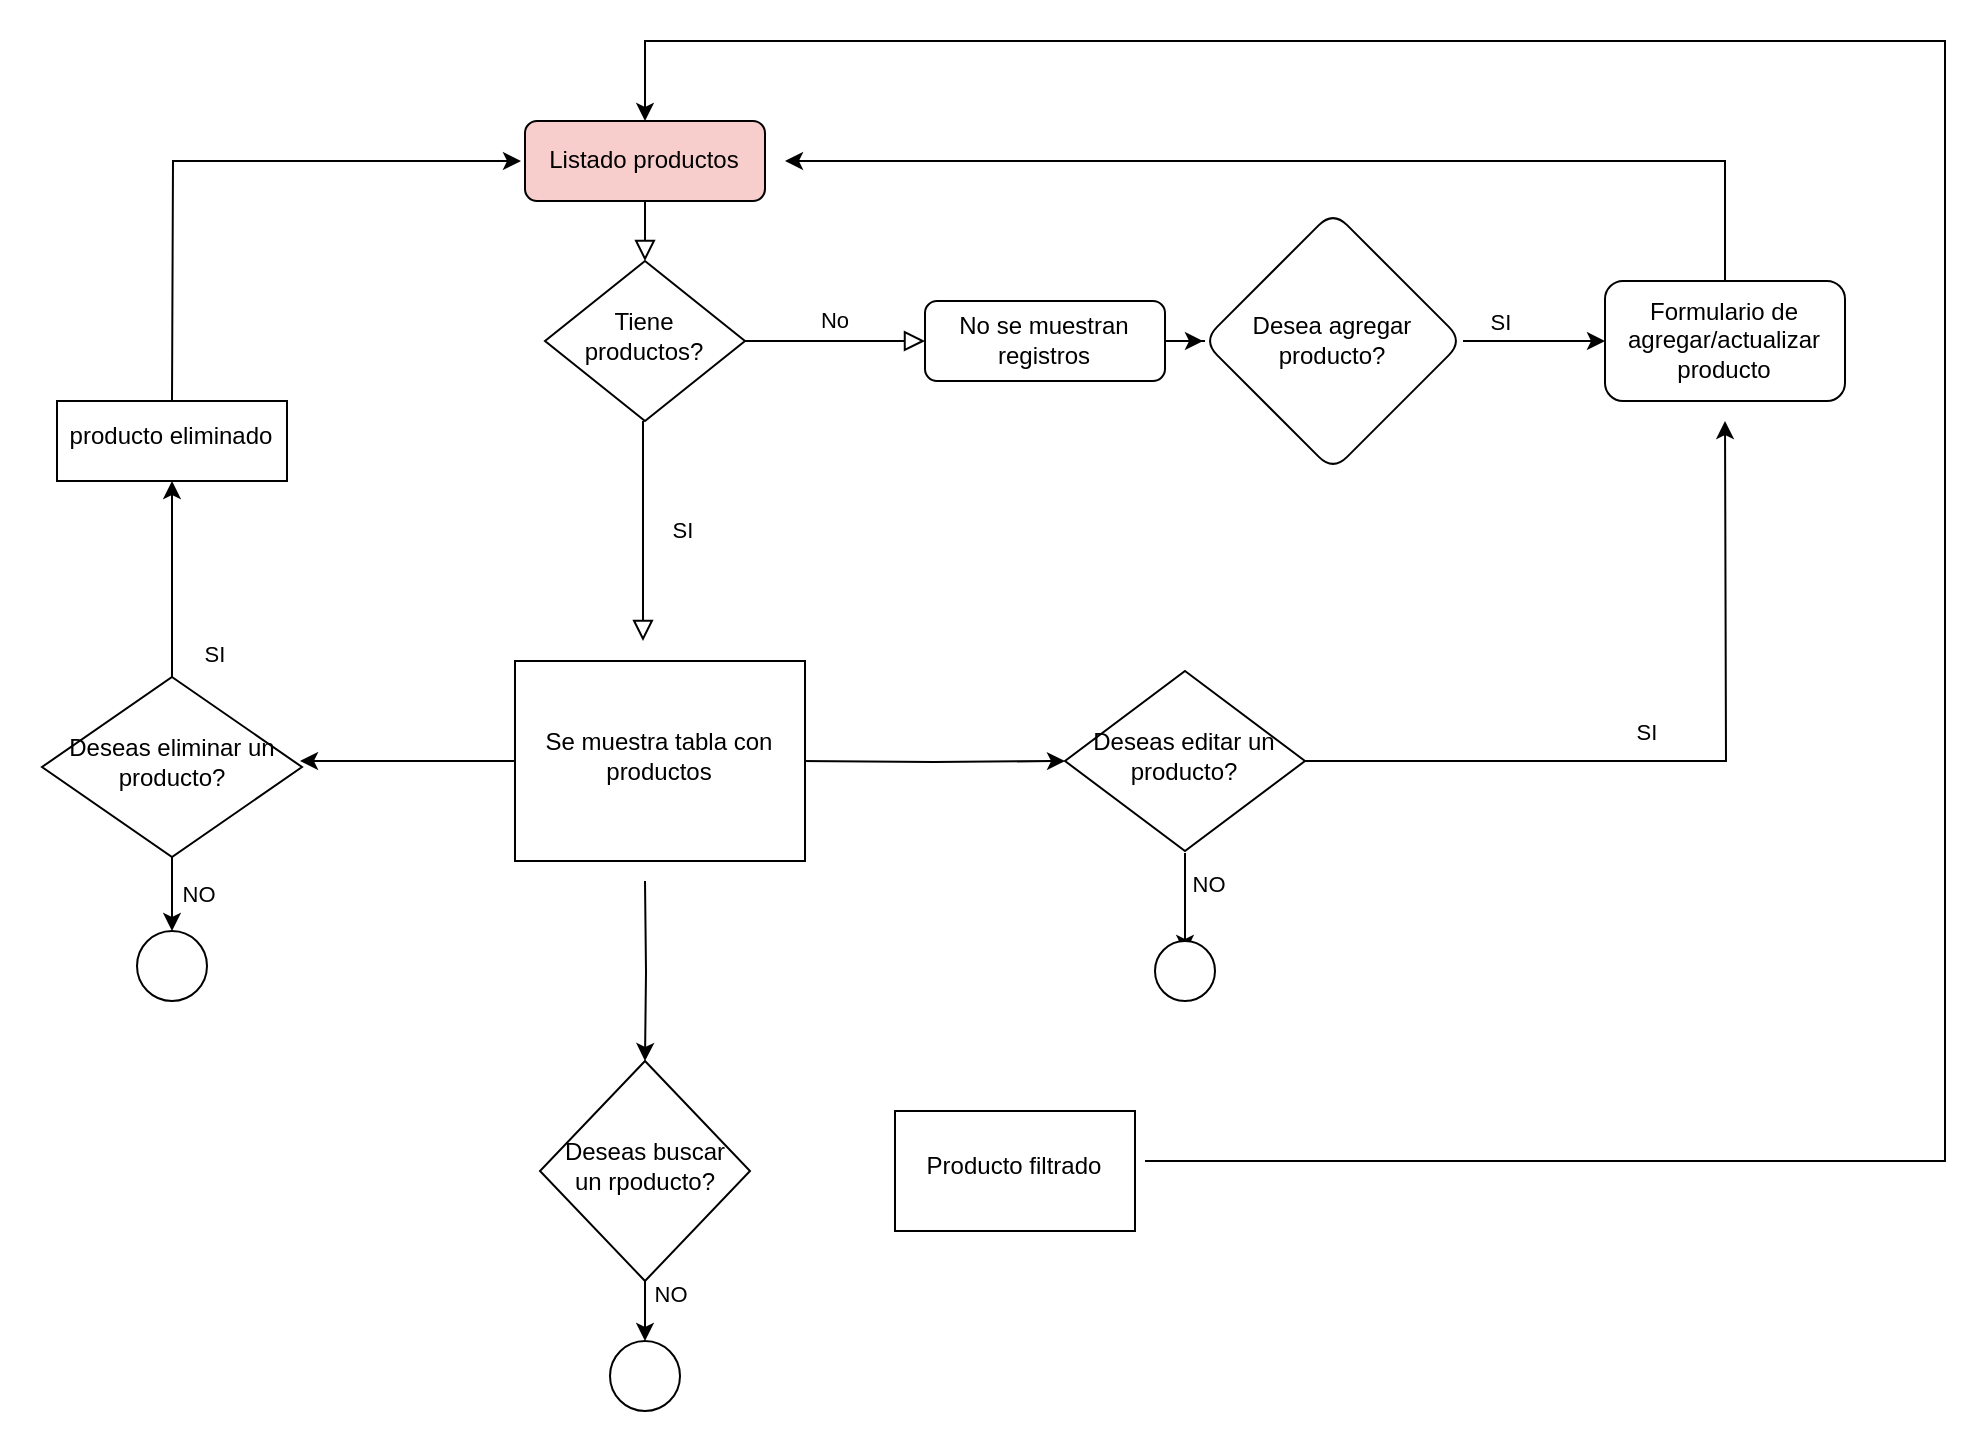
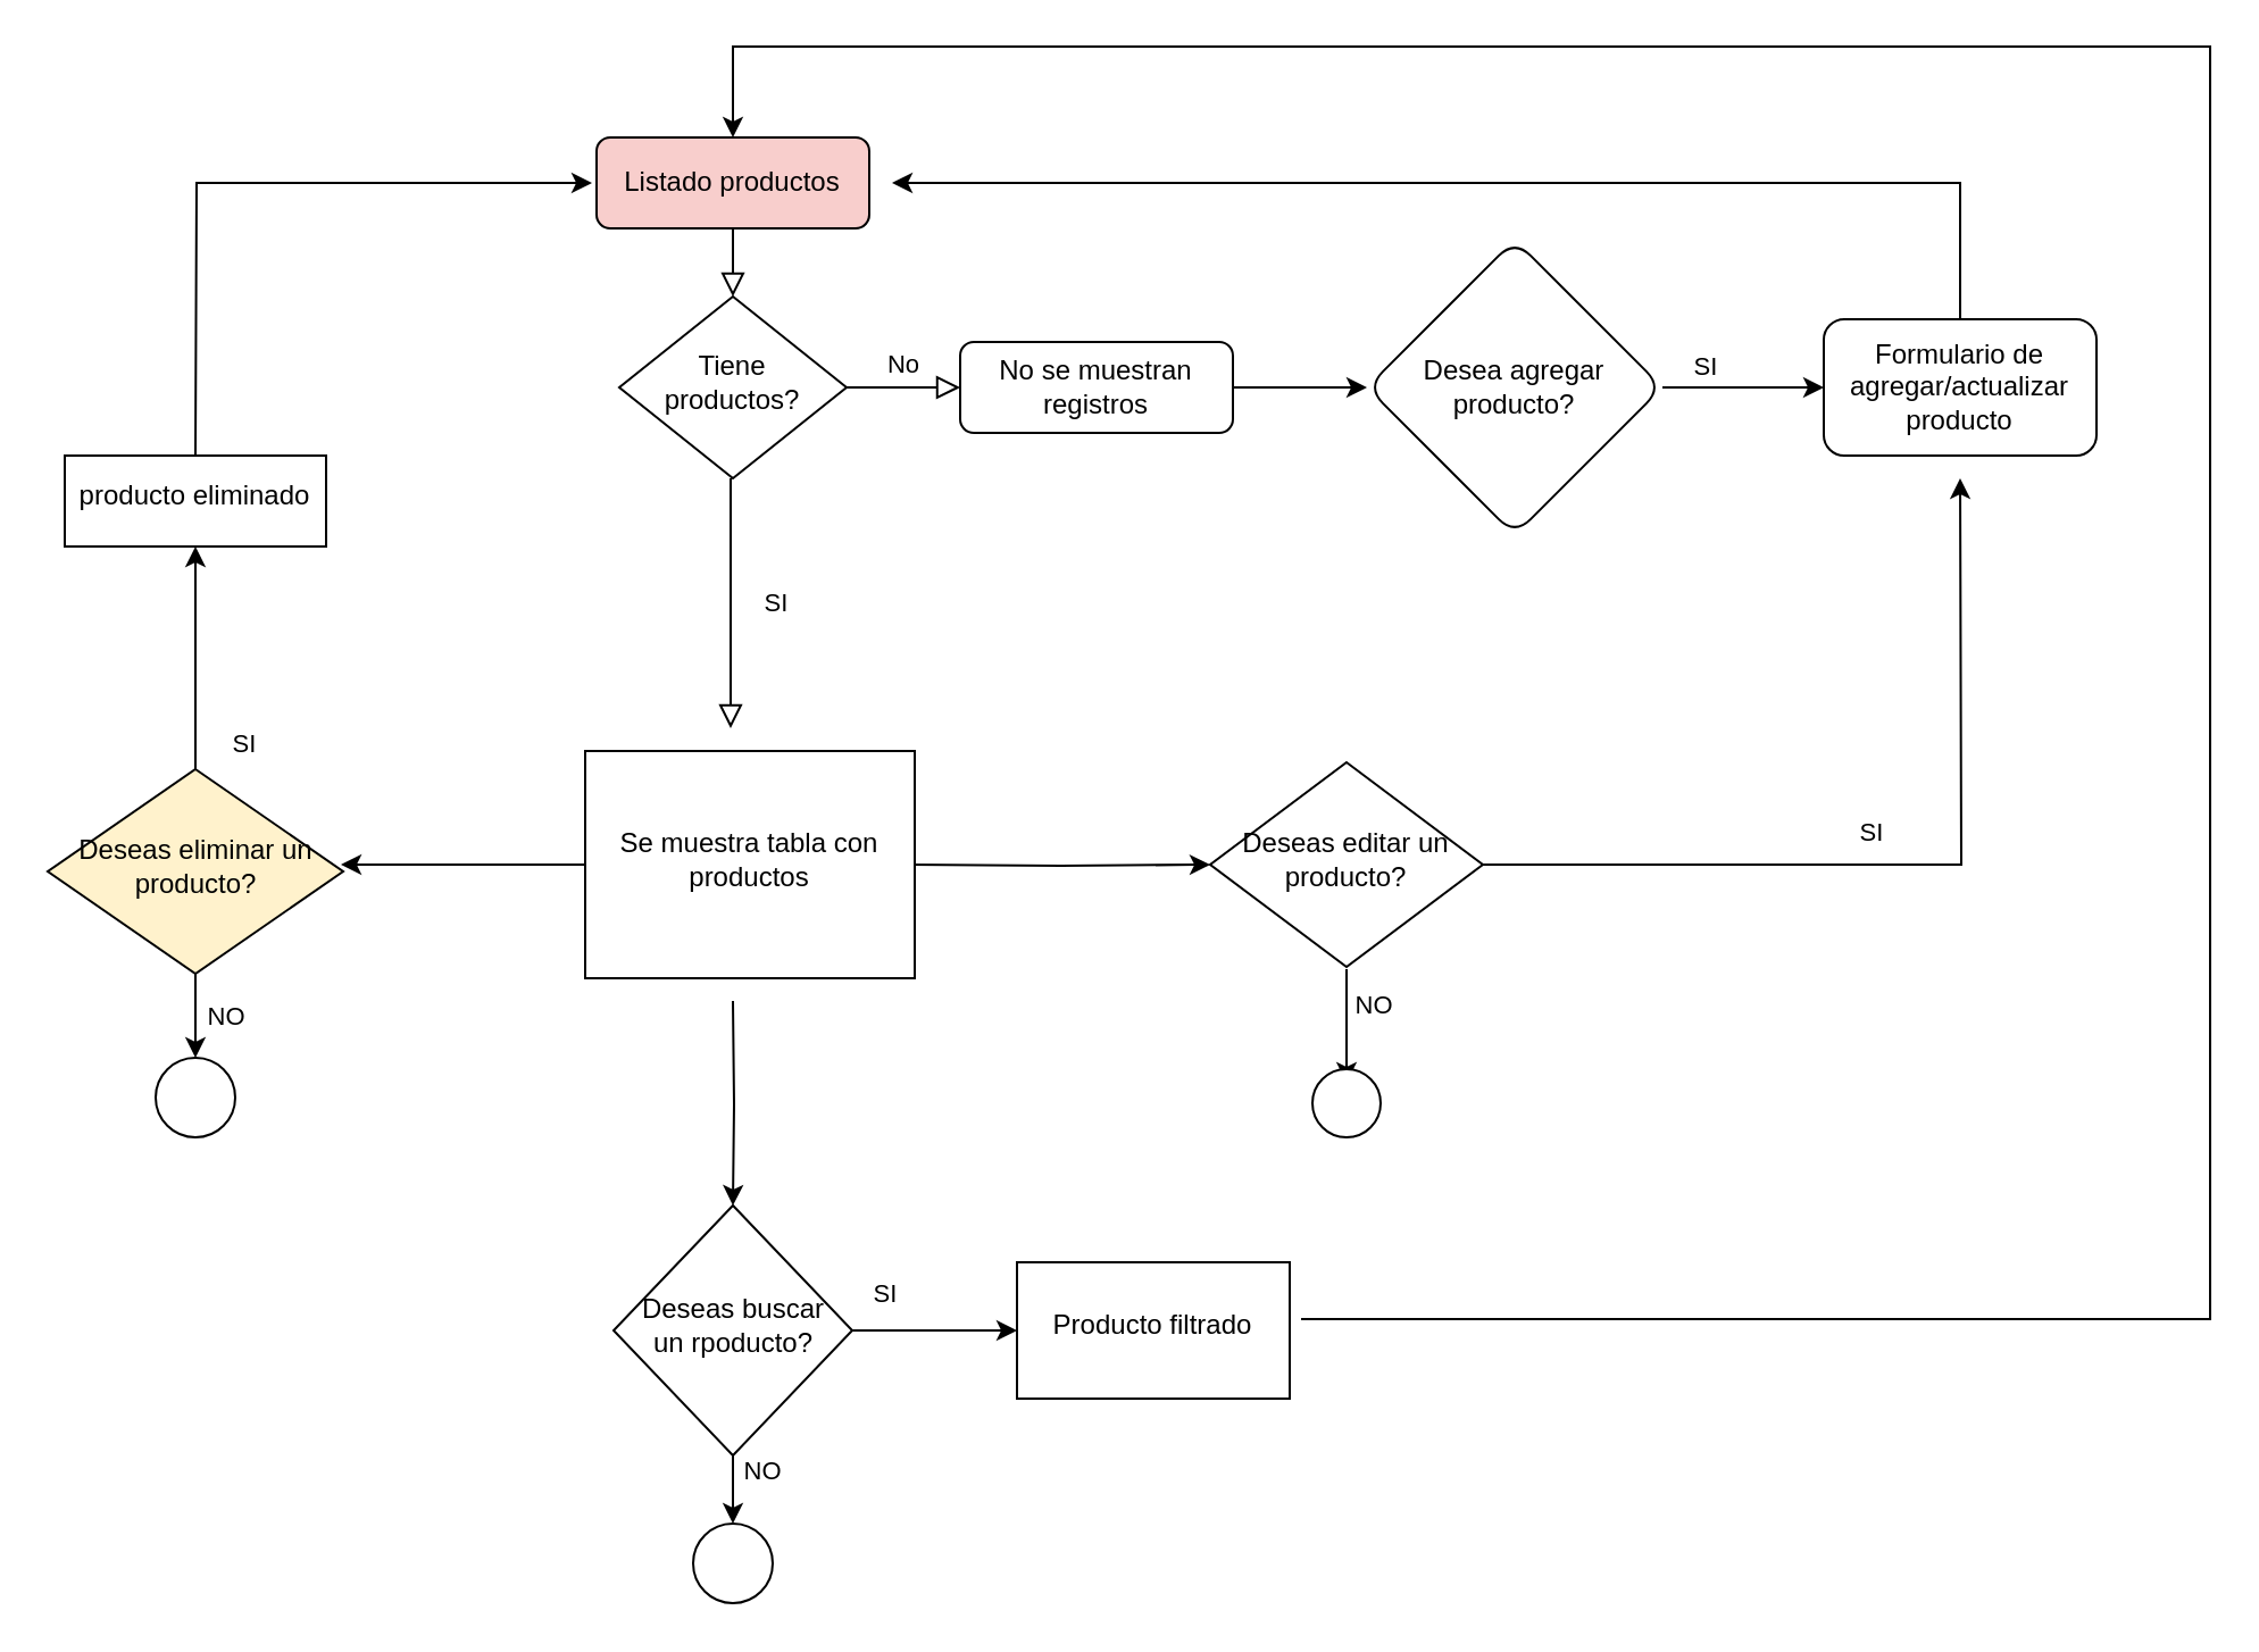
- <mxCell id="8" value="No se muestran registros" style="rounded=1;whiteSpace=wrap;html=1;fontSize=12;glass=0;strokeWidth=1;shadow=0;" parent="1" vertex="1"><mxGeometry x="462" y="150" width="120" height="40" as="geometry" /></mxCell>
+ <mxCell id="8" value="No se muestran registros" style="rounded=1;whiteSpace=wrap;html=1;fontSize=12;glass=0;strokeWidth=1;shadow=0;" parent="1" vertex="1"><mxGeometry x="422" y="150" width="120" height="40" as="geometry" /></mxCell>
- <mxCell id="17" value="Deseas eliminar un producto?" style="rhombus;whiteSpace=wrap;html=1;shadow=0;strokeWidth=1;spacing=6;spacingTop=-4;" vertex="1" parent="1"><mxGeometry x="20.5" y="338" width="130" height="90" as="geometry" /></mxCell>
+ <mxCell id="17" value="Deseas eliminar un producto?" style="rhombus;whiteSpace=wrap;html=1;shadow=0;strokeWidth=1;spacing=6;spacingTop=-4;fillColor=#fff2cc;" vertex="1" parent="1"><mxGeometry x="20.5" y="338" width="130" height="90" as="geometry" /></mxCell>
+ <mxCell id="21" value="" style="edgeStyle=orthogonalEdgeStyle;rounded=0;orthogonalLoop=1;jettySize=auto;html=1;" edge="1" parent="1" source="23" target="25"><mxGeometry relative="1" as="geometry" /></mxCell>
+ <mxCell id="22" value="SI" style="edgeLabel;html=1;align=center;verticalAlign=middle;resizable=0;points=[];" vertex="1" connectable="0" parent="21"><mxGeometry x="0.297" y="2" relative="1" as="geometry"><mxPoint x="-33" y="-15" as="offset" /></mxGeometry></mxCell>
